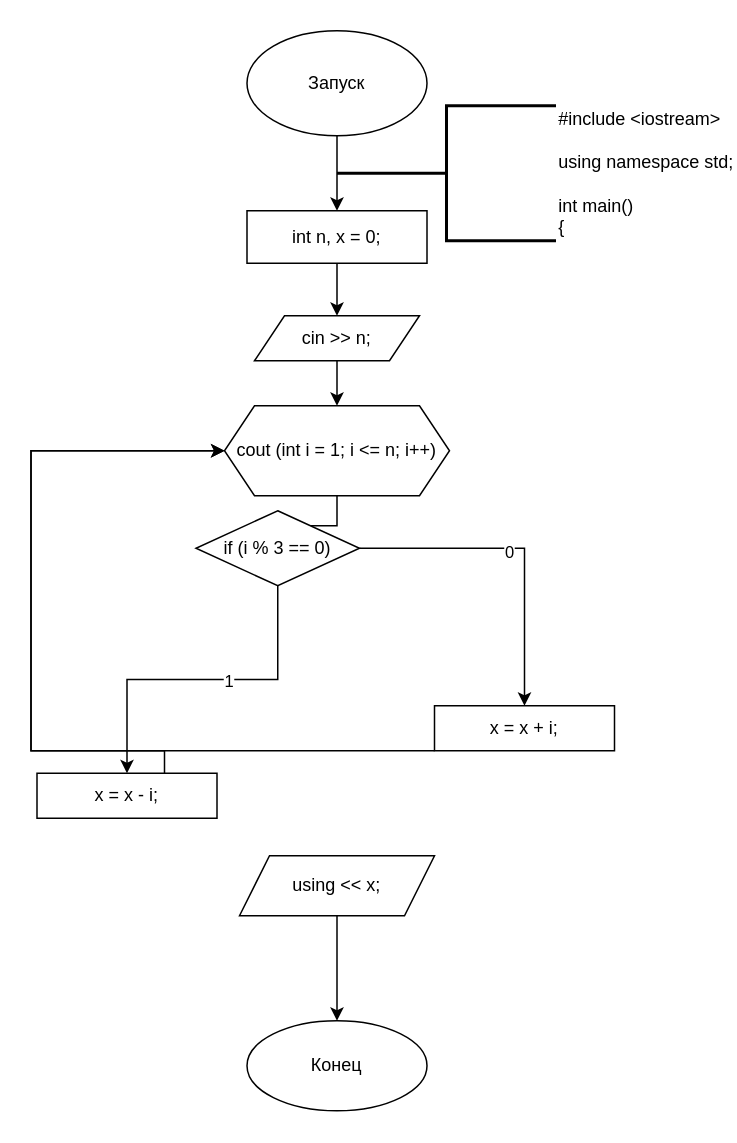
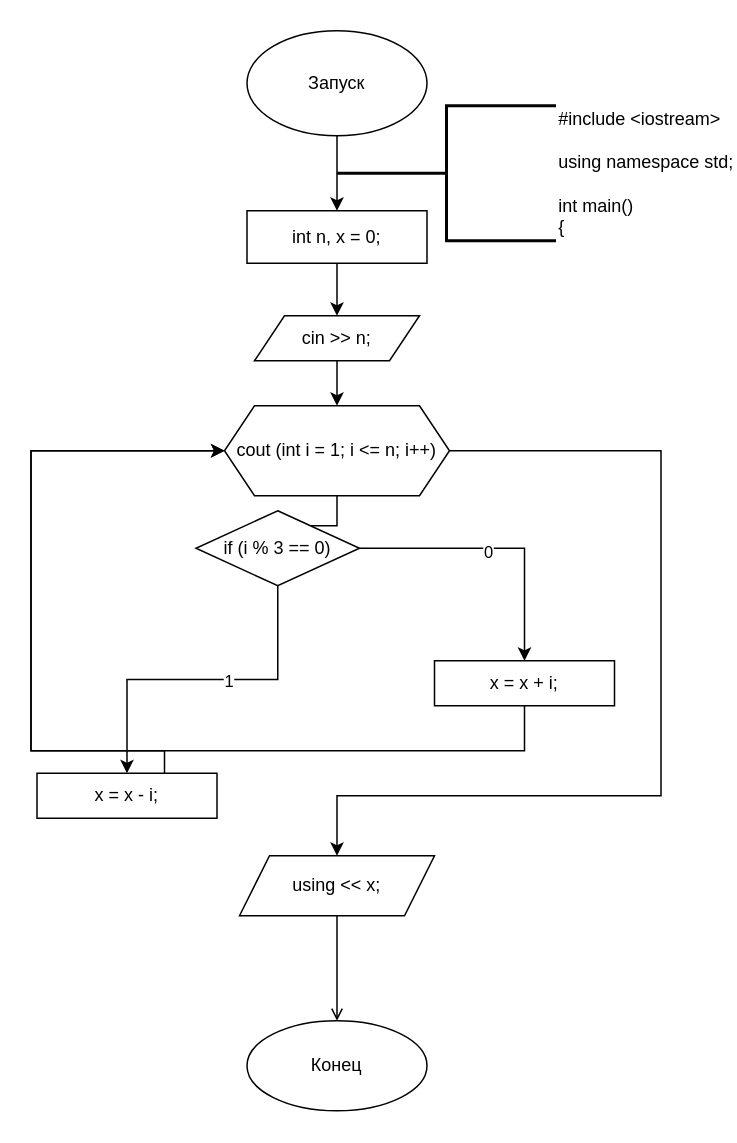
+ <mxCell id="9" style="edgeStyle=orthogonalEdgeStyle;rounded=0;orthogonalLoop=1;jettySize=auto;html=1;entryX=0.5;entryY=0;entryDx=0;entryDy=0;" parent="1" source="10" target="12" edge="1"><mxGeometry relative="1" as="geometry"><mxPoint x="224" y="490" as="targetPoint" /><Array as="points"><mxPoint x="440" y="300" /><mxPoint x="440" y="530" /><mxPoint x="224" y="530" /></Array></mxGeometry></mxCell>
- <mxCell id="23" value="x = x + i;" style="whiteSpace=wrap;html=1;" vertex="1" parent="1"><mxGeometry x="289" y="470" width="120" height="30" as="geometry" /></mxCell>
+ <mxCell id="23" value="x = x + i;" style="whiteSpace=wrap;html=1;" vertex="1" parent="1"><mxGeometry x="289" y="440" width="120" height="30" as="geometry" /></mxCell>
- <mxCell id="11" value="" style="edgeStyle=orthogonalEdgeStyle;rounded=0;orthogonalLoop=1;jettySize=auto;html=1;" parent="1" source="12" target="13" edge="1"><mxGeometry relative="1" as="geometry" /></mxCell>
+ <mxCell id="11" value="" style="edgeStyle=orthogonalEdgeStyle;rounded=0;orthogonalLoop=1;jettySize=auto;html=1;endArrow=open;" parent="1" source="12" target="13" edge="1"><mxGeometry relative="1" as="geometry" /></mxCell>
